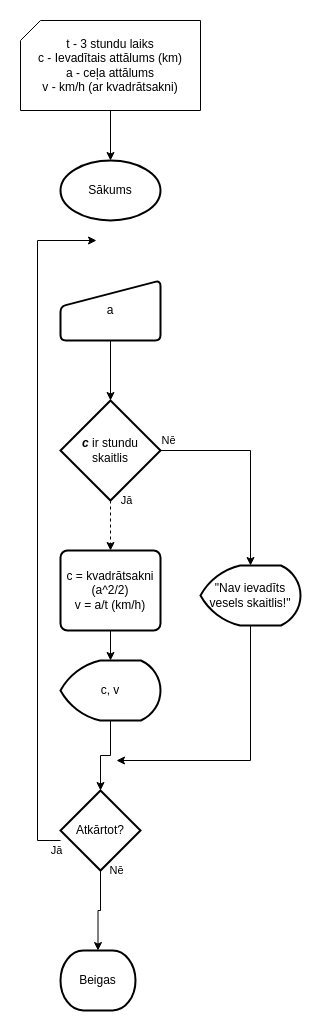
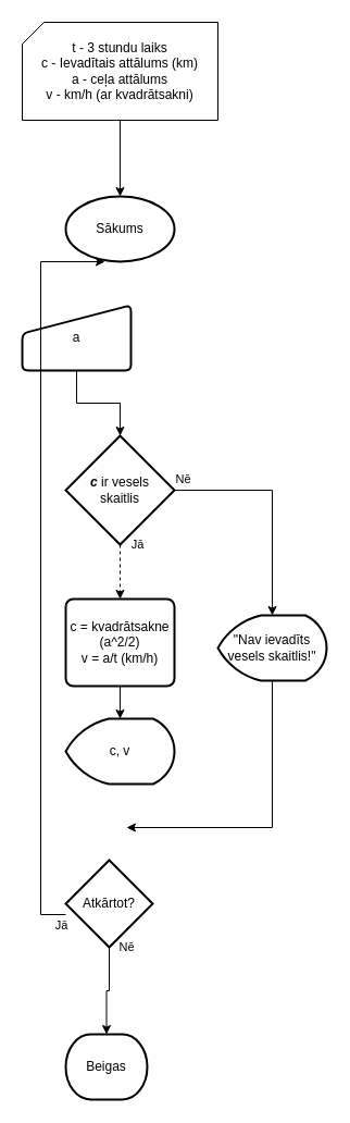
- <mxCell id="3" value="Sākums" style="strokeWidth=2;html=1;shape=mxgraph.flowchart.start_1;whiteSpace=wrap;" vertex="1" parent="1"><mxGeometry x="60" y="160" width="100" height="60" as="geometry" /></mxCell>
+ <mxCell id="3" value="Sākums" style="strokeWidth=2;html=1;shape=mxgraph.flowchart.start_1;whiteSpace=wrap;" vertex="1" parent="1"><mxGeometry x="60" y="180" width="100" height="60" as="geometry" /></mxCell>
- <mxCell id="5" value="a" style="html=1;strokeWidth=2;shape=manualInput;whiteSpace=wrap;rounded=1;size=26;arcSize=11;" vertex="1" parent="1"><mxGeometry x="60" y="280" width="100" height="60" as="geometry" /></mxCell>
+ <mxCell id="5" value="a" style="html=1;strokeWidth=2;shape=manualInput;whiteSpace=wrap;rounded=1;size=26;arcSize=11;" vertex="1" parent="1"><mxGeometry x="20" y="280" width="100" height="60" as="geometry" /></mxCell>
- <mxCell id="7" value="&lt;b&gt;&lt;i&gt;c&lt;/i&gt;&lt;/b&gt; ir stundu&lt;br&gt;skaitlis" style="strokeWidth=2;html=1;shape=mxgraph.flowchart.decision;whiteSpace=wrap;" vertex="1" parent="1"><mxGeometry x="60" y="400" width="100" height="100" as="geometry" /></mxCell>
+ <mxCell id="7" value="&lt;b&gt;&lt;i&gt;c&lt;/i&gt;&lt;/b&gt; ir vesels&lt;br&gt;skaitlis" style="strokeWidth=2;html=1;shape=mxgraph.flowchart.decision;whiteSpace=wrap;" vertex="1" parent="1"><mxGeometry x="60" y="400" width="100" height="100" as="geometry" /></mxCell>
- <mxCell id="13" value="c = kvadrātsakni (a^2/2)&lt;br&gt;v = a/t (km/h)" style="rounded=1;whiteSpace=wrap;html=1;absoluteArcSize=1;arcSize=14;strokeWidth=2;" vertex="1" parent="1"><mxGeometry x="60" y="550" width="100" height="80" as="geometry" /></mxCell>
+ <mxCell id="13" value="c = kvadrātsakne (a^2/2)&lt;br&gt;v = a/t (km/h)" style="rounded=1;whiteSpace=wrap;html=1;absoluteArcSize=1;arcSize=14;strokeWidth=2;" vertex="1" parent="1"><mxGeometry x="60" y="550" width="100" height="80" as="geometry" /></mxCell>
- <mxCell id="18" style="edgeStyle=orthogonalEdgeStyle;rounded=0;orthogonalLoop=1;jettySize=auto;html=1;entryX=0.5;entryY=0;entryDx=0;entryDy=0;entryPerimeter=0;" edge="1" parent="1" source="14" target="17"><mxGeometry relative="1" as="geometry" /></mxCell>
